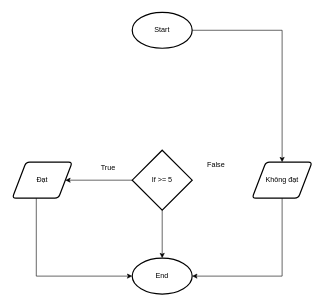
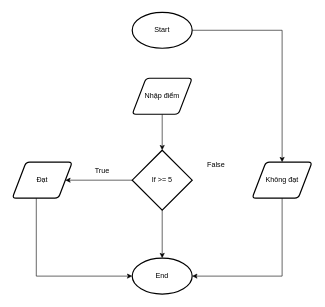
+ <mxCell id="5" value="Nhập điểm" style="shape=parallelogram;html=1;strokeWidth=2;perimeter=parallelogramPerimeter;whiteSpace=wrap;rounded=1;arcSize=12;size=0.23;" vertex="1" parent="1"><mxGeometry x="220" y="130" width="100" height="60" as="geometry" /></mxCell>
+ <mxCell id="4" value="" style="edgeStyle=orthogonalEdgeStyle;rounded=0;orthogonalLoop=1;jettySize=auto;html=1;" edge="1" parent="1" source="5" target="8"><mxGeometry relative="1" as="geometry" /></mxCell>
- <mxCell id="14" value="True" style="text;html=1;align=center;verticalAlign=middle;whiteSpace=wrap;rounded=0;" vertex="1" parent="1"><mxGeometry x="150" y="265" width="60" height="30" as="geometry" /></mxCell>
+ <mxCell id="14" value="True" style="text;html=1;align=center;verticalAlign=middle;whiteSpace=wrap;rounded=0;" vertex="1" parent="1"><mxGeometry x="140" y="270" width="60" height="30" as="geometry" /></mxCell>
